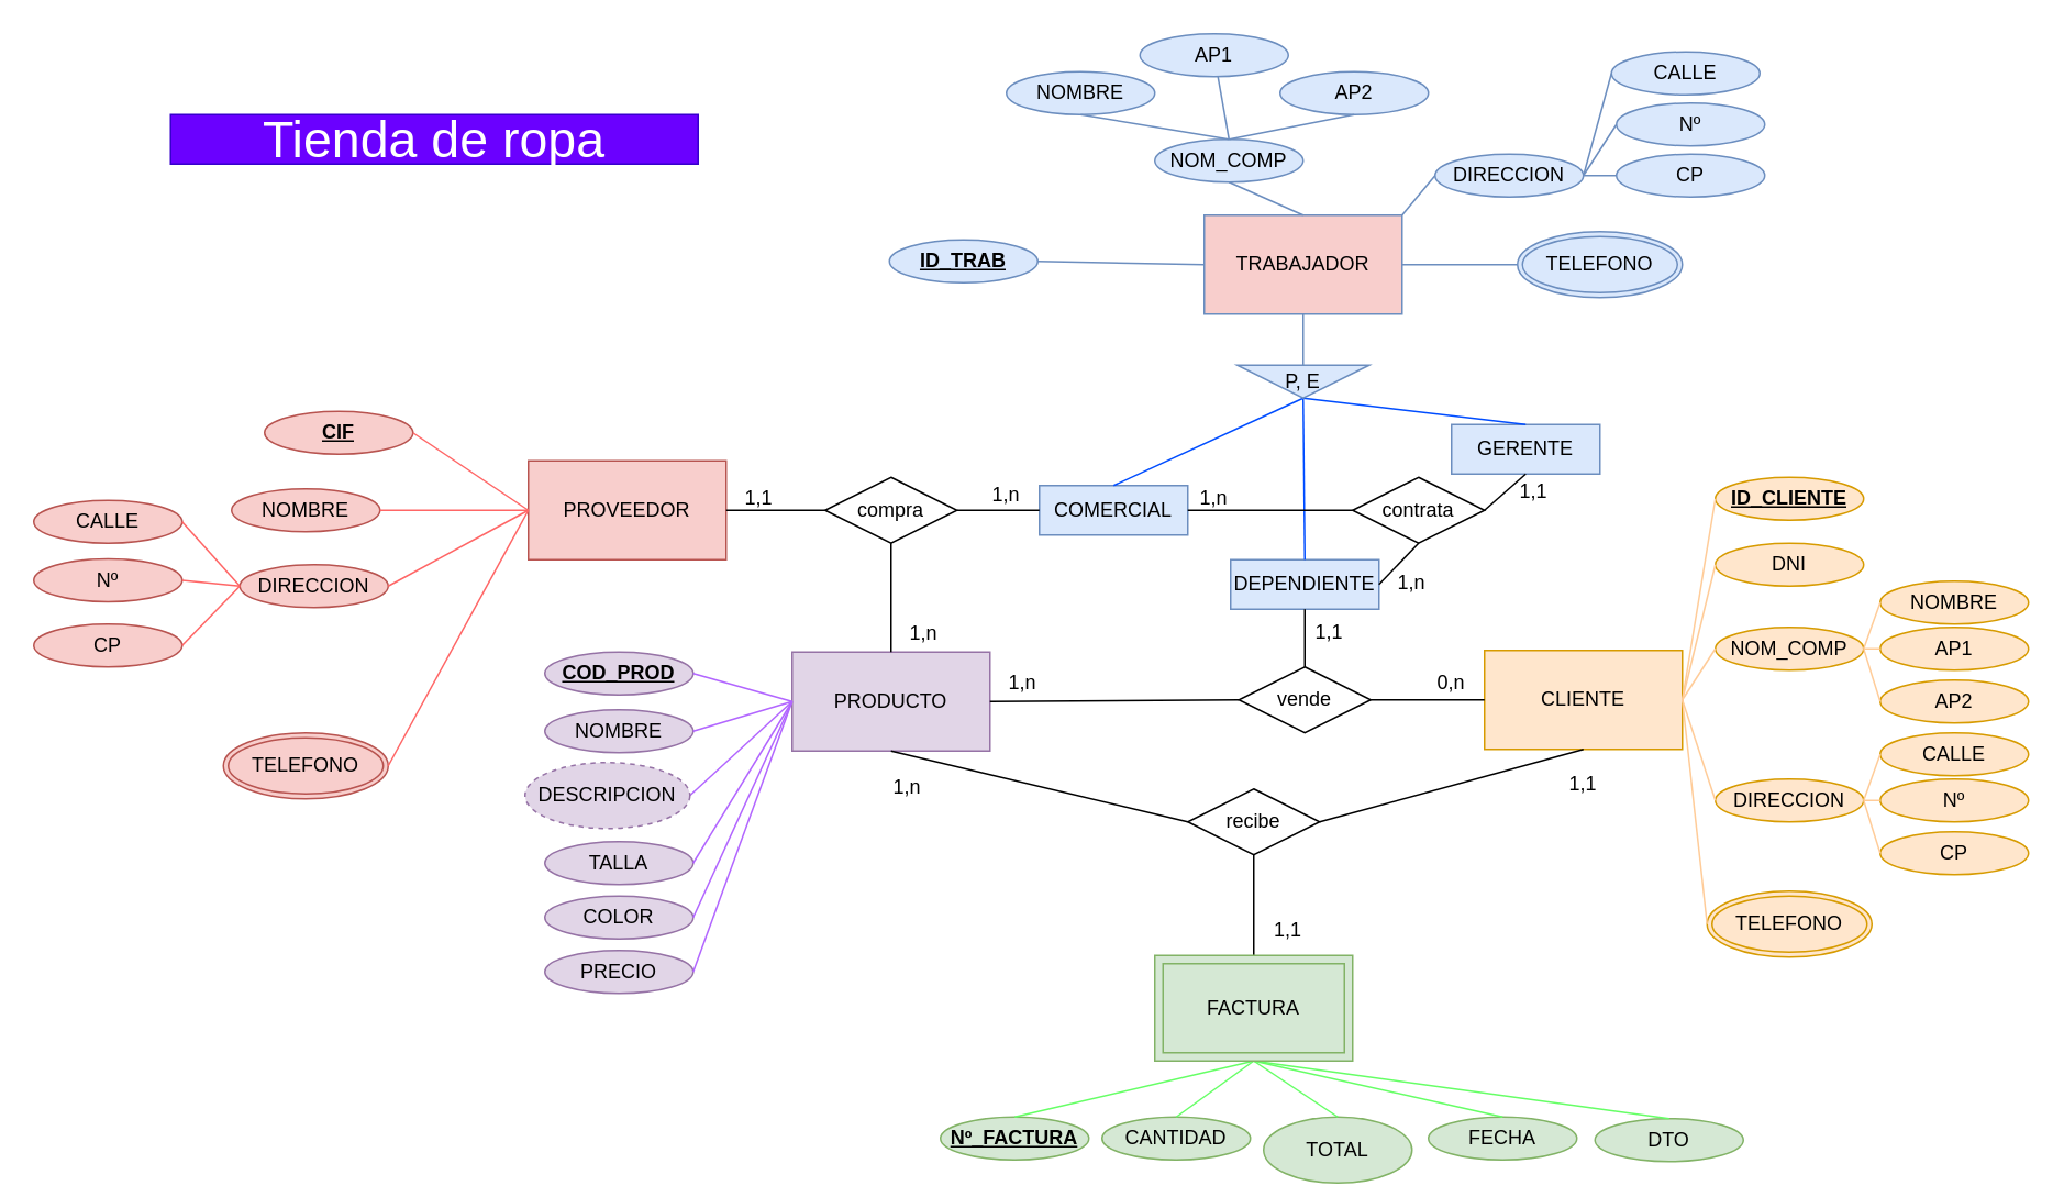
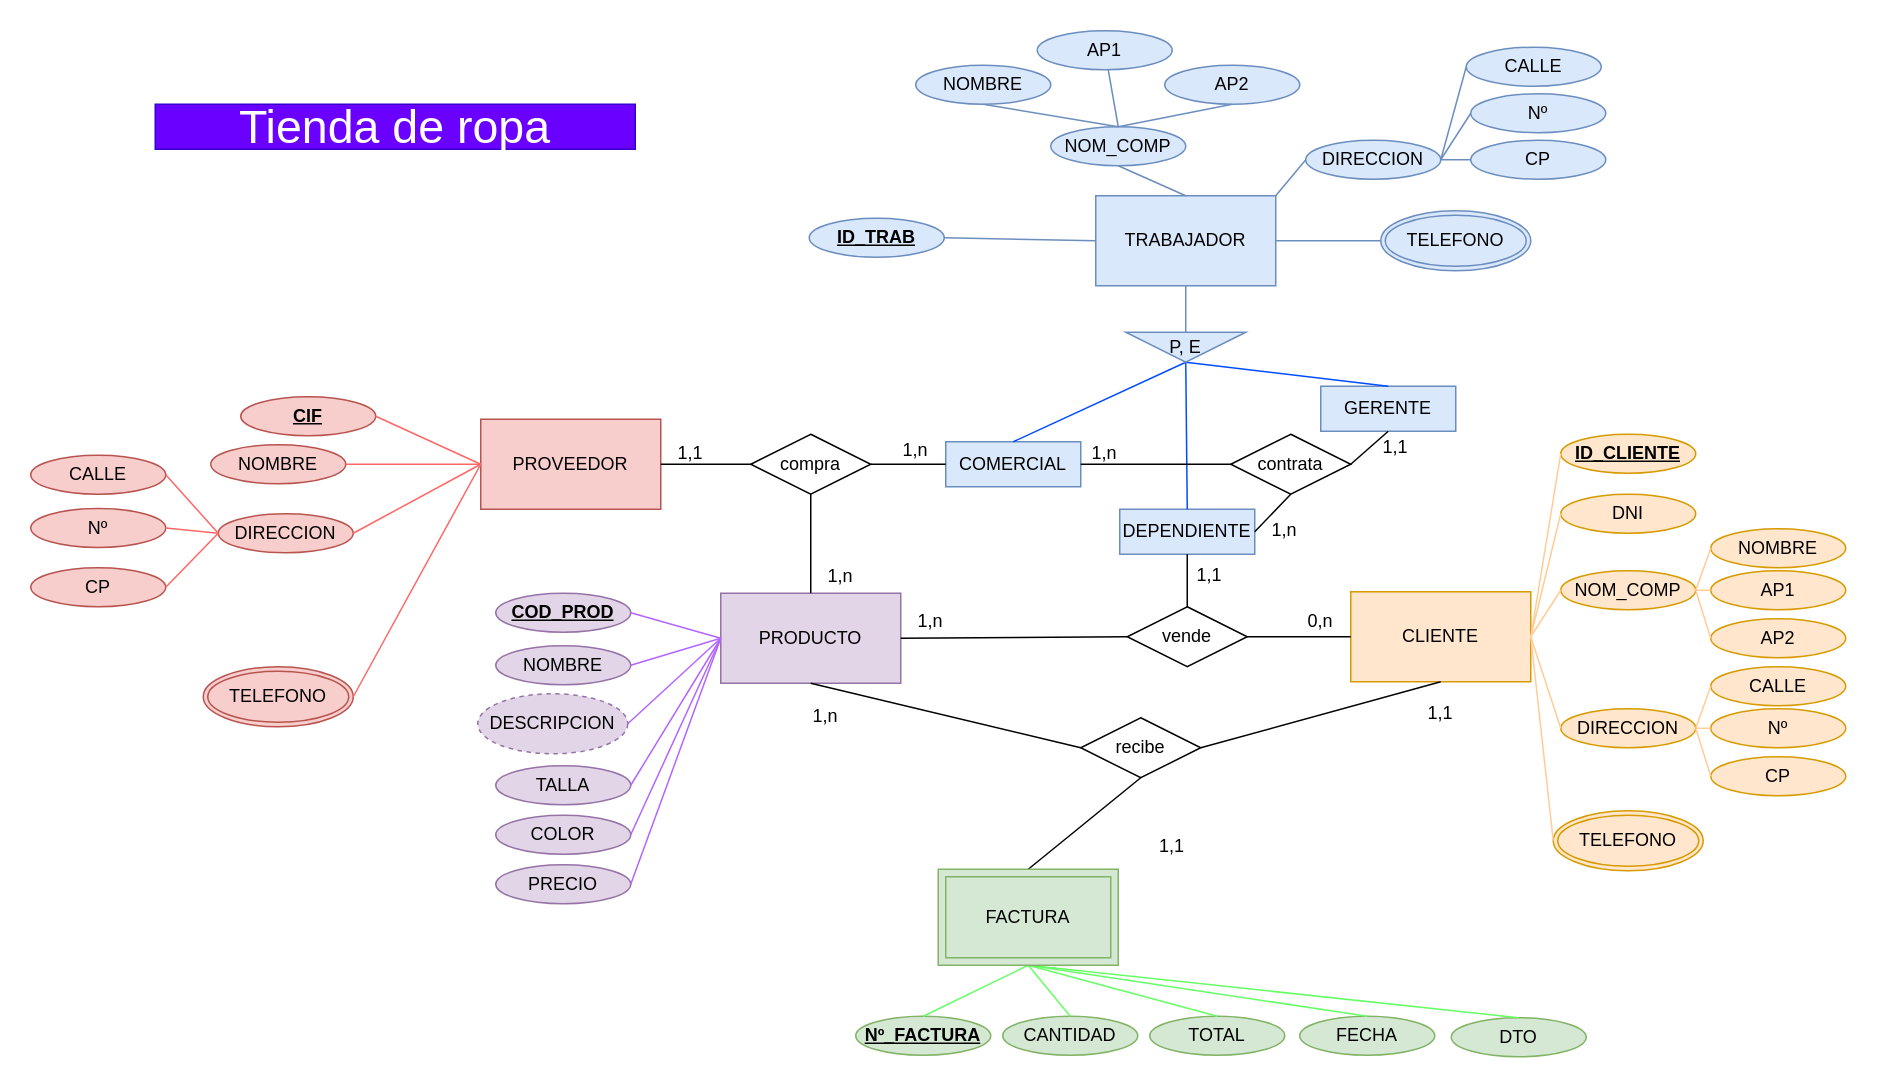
- <mxCell id="20" value="TRABAJADOR" style="rounded=0;whiteSpace=wrap;html=1;fillColor=#f8cecc;strokeColor=#6c8ebf;" parent="1" vertex="1"><mxGeometry x="730" y="130" width="120" height="60" as="geometry" /></mxCell>
+ <mxCell id="20" value="TRABAJADOR" style="rounded=0;whiteSpace=wrap;html=1;fillColor=#dae8fc;strokeColor=#6c8ebf;" parent="1" vertex="1"><mxGeometry x="730" y="130" width="120" height="60" as="geometry" /></mxCell>
- <mxCell id="57" value="&lt;b&gt;&lt;u&gt;CIF&lt;/u&gt;&lt;/b&gt;" style="ellipse;whiteSpace=wrap;html=1;fillColor=#f8cecc;strokeColor=#b85450;" parent="1" vertex="1"><mxGeometry x="160" y="249" width="90" height="26" as="geometry" /></mxCell>
+ <mxCell id="57" value="&lt;b&gt;&lt;u&gt;CIF&lt;/u&gt;&lt;/b&gt;" style="ellipse;whiteSpace=wrap;html=1;fillColor=#f8cecc;strokeColor=#b85450;" parent="1" vertex="1"><mxGeometry x="160" y="264" width="90" height="26" as="geometry" /></mxCell>
- <mxCell id="121" value="FACTURA" style="shape=ext;margin=3;double=1;whiteSpace=wrap;html=1;align=center;fillColor=#d5e8d4;strokeColor=#82b366;" parent="1" vertex="1"><mxGeometry x="700" y="579" width="120" height="64" as="geometry" /></mxCell>
+ <mxCell id="121" value="FACTURA" style="shape=ext;margin=3;double=1;whiteSpace=wrap;html=1;align=center;fillColor=#d5e8d4;strokeColor=#82b366;" parent="1" vertex="1"><mxGeometry x="625" y="579" width="120" height="64" as="geometry" /></mxCell>
- <mxCell id="66" value="TOTAL" style="ellipse;whiteSpace=wrap;html=1;fillColor=#d5e8d4;strokeColor=#82b366;" parent="1" vertex="1"><mxGeometry x="766" y="677" width="90" height="40" as="geometry" /></mxCell>
+ <mxCell id="66" value="TOTAL" style="ellipse;whiteSpace=wrap;html=1;fillColor=#d5e8d4;strokeColor=#82b366;" parent="1" vertex="1"><mxGeometry x="766" y="677" width="90" height="26" as="geometry" /></mxCell>
